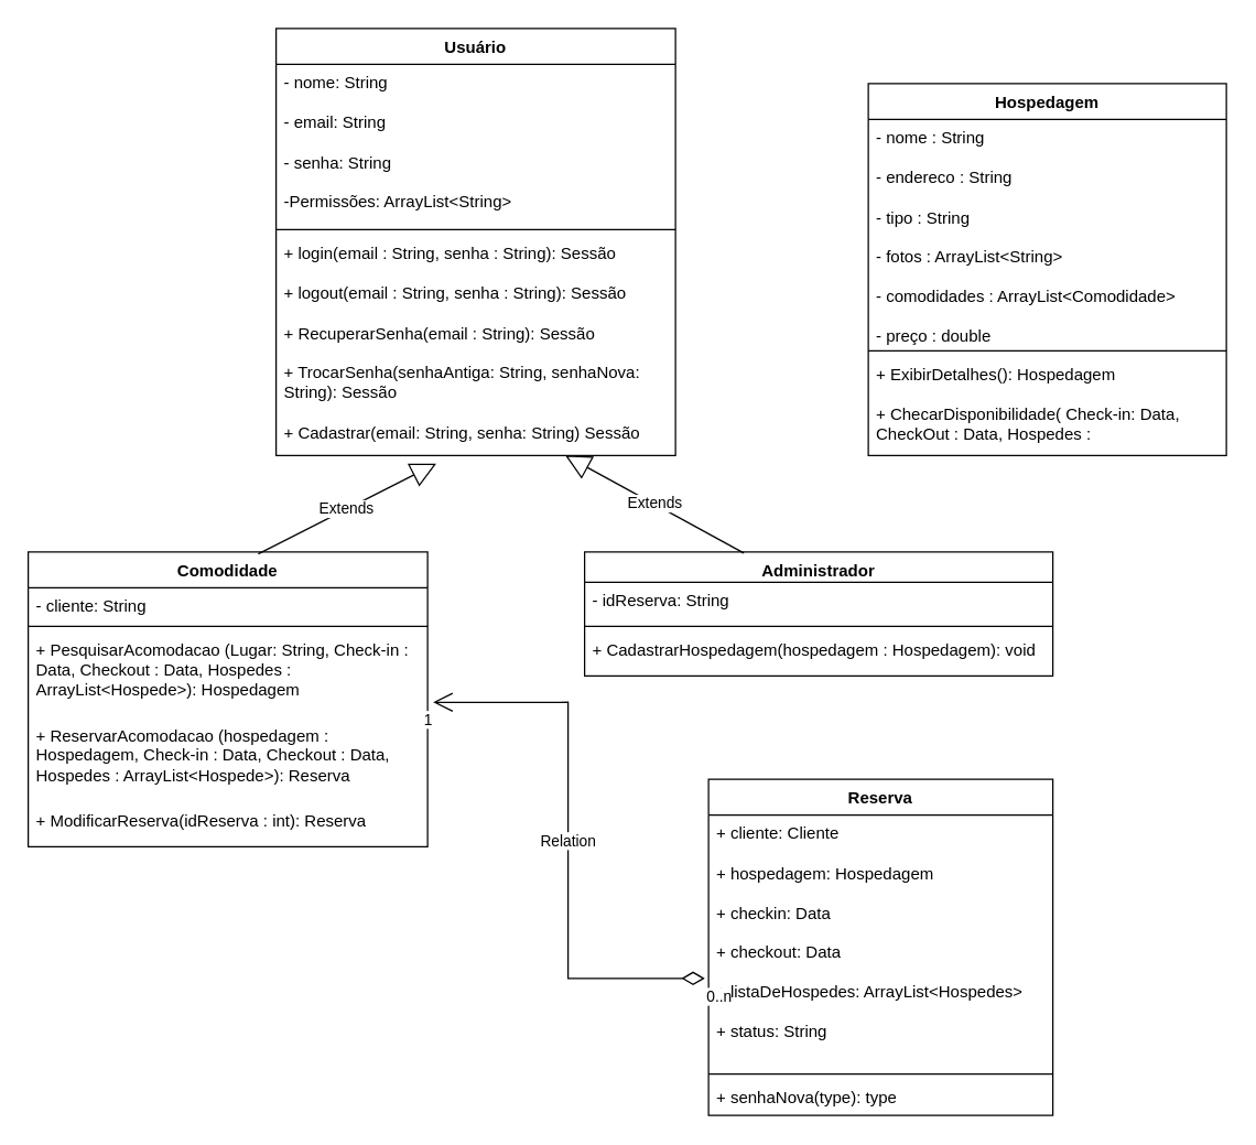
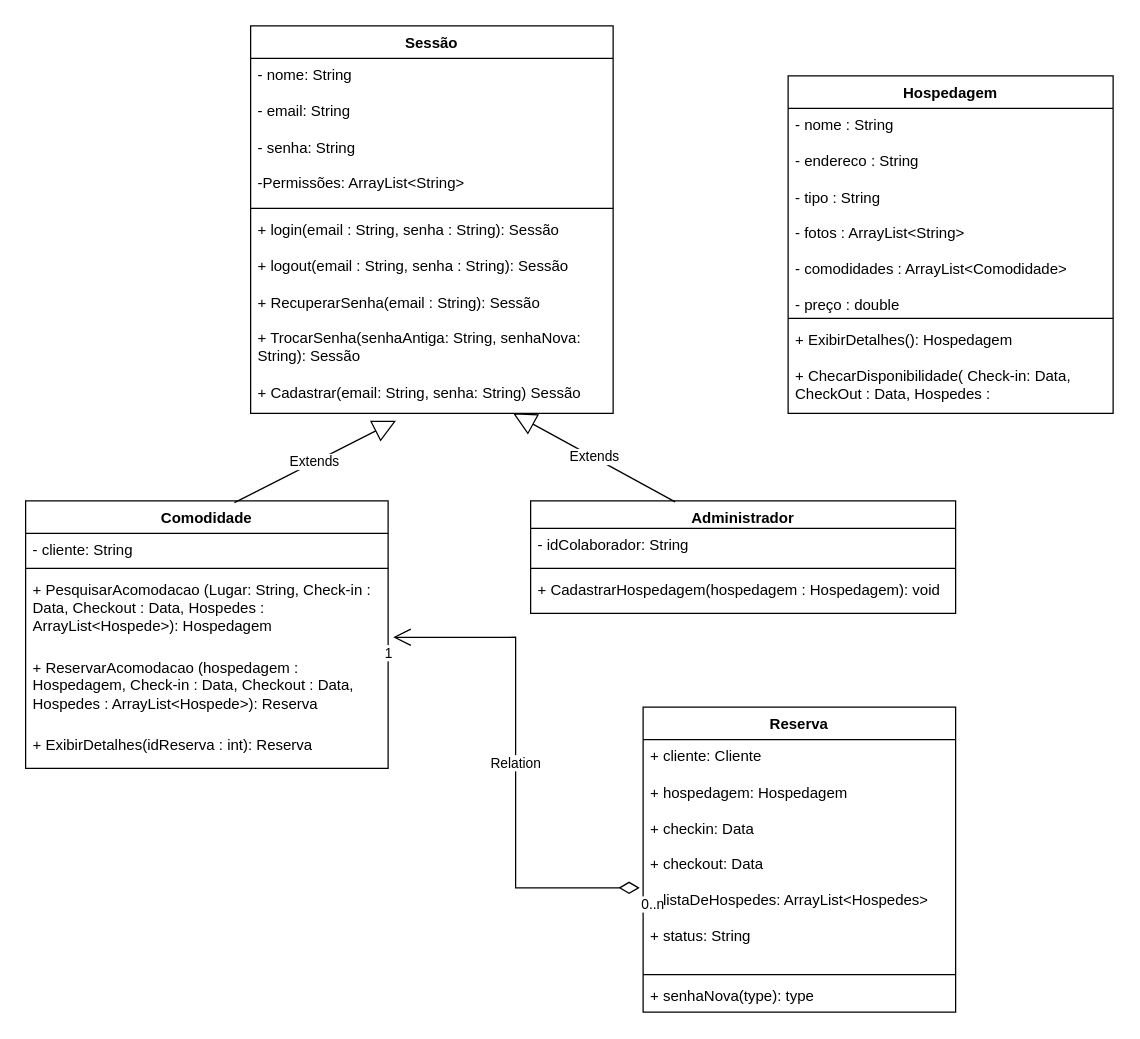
- <mxCell id="16" value="Usuário&lt;div&gt;&lt;br&gt;&lt;/div&gt;" style="swimlane;fontStyle=1;align=center;verticalAlign=top;childLayout=stackLayout;horizontal=1;startSize=26;horizontalStack=0;resizeParent=1;resizeParentMax=0;resizeLast=0;collapsible=1;marginBottom=0;whiteSpace=wrap;html=1;" vertex="1" parent="1"><mxGeometry x="200" y="20" width="290" height="310" as="geometry" /></mxCell>
+ <mxCell id="16" value="Sessão&lt;div&gt;&lt;br&gt;&lt;/div&gt;" style="swimlane;fontStyle=1;align=center;verticalAlign=top;childLayout=stackLayout;horizontal=1;startSize=26;horizontalStack=0;resizeParent=1;resizeParentMax=0;resizeLast=0;collapsible=1;marginBottom=0;whiteSpace=wrap;html=1;" vertex="1" parent="1"><mxGeometry x="200" y="20" width="290" height="310" as="geometry" /></mxCell>
- <mxCell id="13" value="- idReserva: String" style="text;strokeColor=none;fillColor=none;align=left;verticalAlign=top;spacingLeft=4;spacingRight=4;overflow=hidden;rotatable=0;points=[[0,0.5],[1,0.5]];portConstraint=eastwest;whiteSpace=wrap;html=1;" vertex="1" parent="12"><mxGeometry y="22" width="340" height="28" as="geometry" /></mxCell>
+ <mxCell id="13" value="- idColaborador: String" style="text;strokeColor=none;fillColor=none;align=left;verticalAlign=top;spacingLeft=4;spacingRight=4;overflow=hidden;rotatable=0;points=[[0,0.5],[1,0.5]];portConstraint=eastwest;whiteSpace=wrap;html=1;" vertex="1" parent="12"><mxGeometry y="22" width="340" height="28" as="geometry" /></mxCell>
- <mxCell id="7" value="+ ModificarReserva(idReserva : int): Reserva&lt;div&gt;&lt;br&gt;&lt;/div&gt;" style="text;strokeColor=none;fillColor=none;align=left;verticalAlign=top;spacingLeft=4;spacingRight=4;overflow=hidden;rotatable=0;points=[[0,0.5],[1,0.5]];portConstraint=eastwest;whiteSpace=wrap;html=1;" vertex="1" parent="2"><mxGeometry y="182" width="290" height="32" as="geometry" /></mxCell>
+ <mxCell id="7" value="+ ExibirDetalhes(idReserva : int): Reserva&lt;div&gt;&lt;br&gt;&lt;/div&gt;" style="text;strokeColor=none;fillColor=none;align=left;verticalAlign=top;spacingLeft=4;spacingRight=4;overflow=hidden;rotatable=0;points=[[0,0.5],[1,0.5]];portConstraint=eastwest;whiteSpace=wrap;html=1;" vertex="1" parent="2"><mxGeometry y="182" width="290" height="32" as="geometry" /></mxCell>
